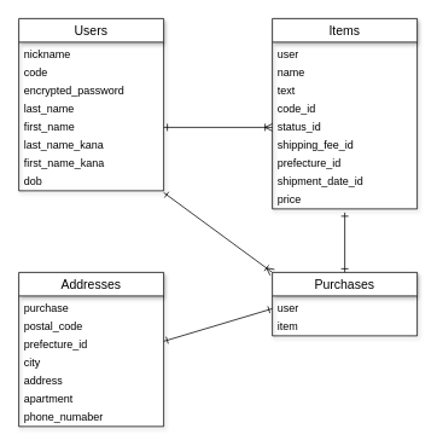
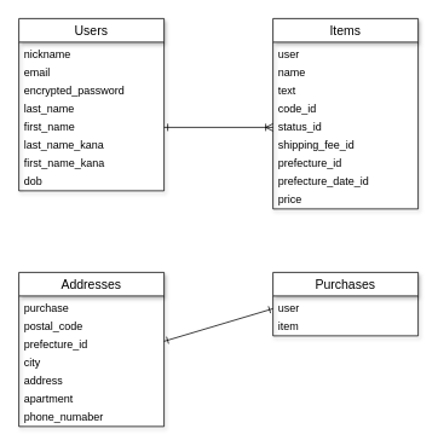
- <mxCell id="5" value="code" style="text;strokeColor=none;fillColor=none;spacingLeft=4;spacingRight=4;overflow=hidden;rotatable=0;points=[[0,0.5],[1,0.5]];portConstraint=eastwest;fontSize=12;shadow=1;" vertex="1" parent="3"><mxGeometry y="46" width="160" height="20" as="geometry" /></mxCell>
+ <mxCell id="5" value="email" style="text;strokeColor=none;fillColor=none;spacingLeft=4;spacingRight=4;overflow=hidden;rotatable=0;points=[[0,0.5],[1,0.5]];portConstraint=eastwest;fontSize=12;shadow=1;" vertex="1" parent="3"><mxGeometry y="46" width="160" height="20" as="geometry" /></mxCell>
- <mxCell id="20" value="shipment_date_id" style="text;strokeColor=none;fillColor=none;spacingLeft=4;spacingRight=4;overflow=hidden;rotatable=0;points=[[0,0.5],[1,0.5]];portConstraint=eastwest;fontSize=12;shadow=1;" vertex="1" parent="12"><mxGeometry y="166" width="160" height="20" as="geometry" /></mxCell>
+ <mxCell id="20" value="prefecture_date_id" style="text;strokeColor=none;fillColor=none;spacingLeft=4;spacingRight=4;overflow=hidden;rotatable=0;points=[[0,0.5],[1,0.5]];portConstraint=eastwest;fontSize=12;shadow=1;" vertex="1" parent="12"><mxGeometry y="166" width="160" height="20" as="geometry" /></mxCell>
- <mxCell id="33" style="edgeStyle=none;jumpSize=10;html=1;exitX=0;exitY=0;exitDx=0;exitDy=0;entryX=1;entryY=1.083;entryDx=0;entryDy=0;entryPerimeter=0;fontSize=10;startArrow=ERoneToMany;startFill=0;endArrow=ERone;endFill=0;strokeWidth=1;" edge="1" parent="1" source="34" target="11"><mxGeometry relative="1" as="geometry" /></mxCell>
- <mxCell id="32" style="edgeStyle=none;jumpSize=10;html=1;exitX=0.5;exitY=0;exitDx=0;exitDy=0;entryX=0.5;entryY=1.167;entryDx=0;entryDy=0;entryPerimeter=0;fontSize=10;startArrow=ERone;startFill=0;endArrow=ERone;endFill=0;strokeWidth=1;" edge="1" parent="1" source="34" target="21"><mxGeometry relative="1" as="geometry" /></mxCell>
